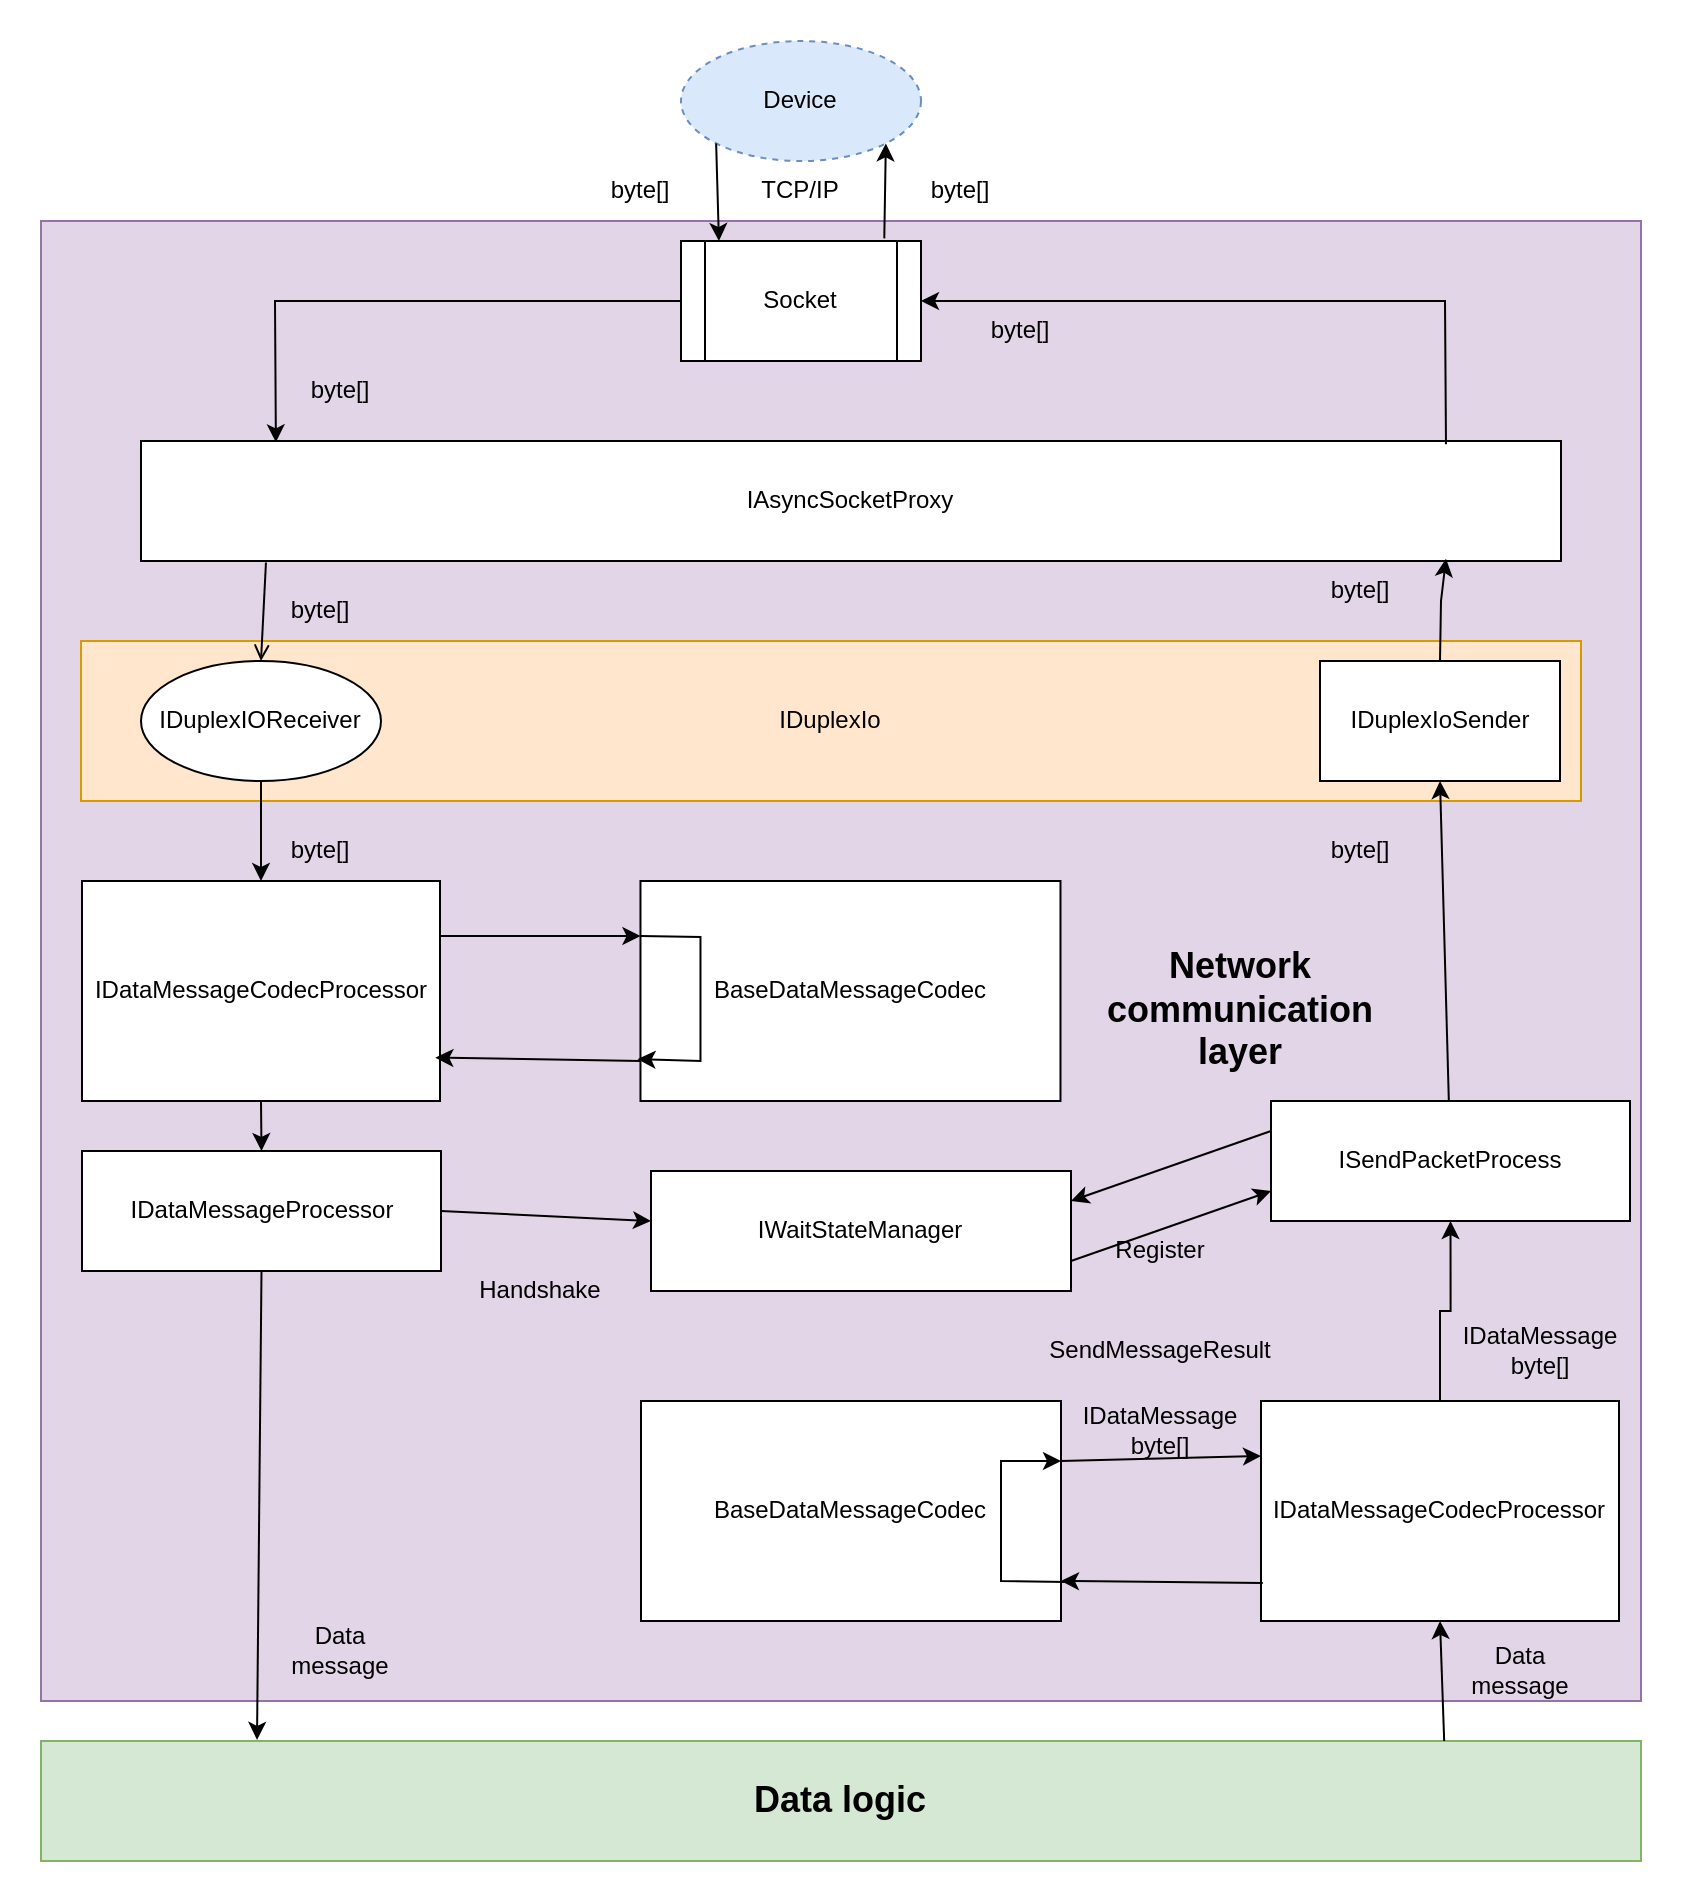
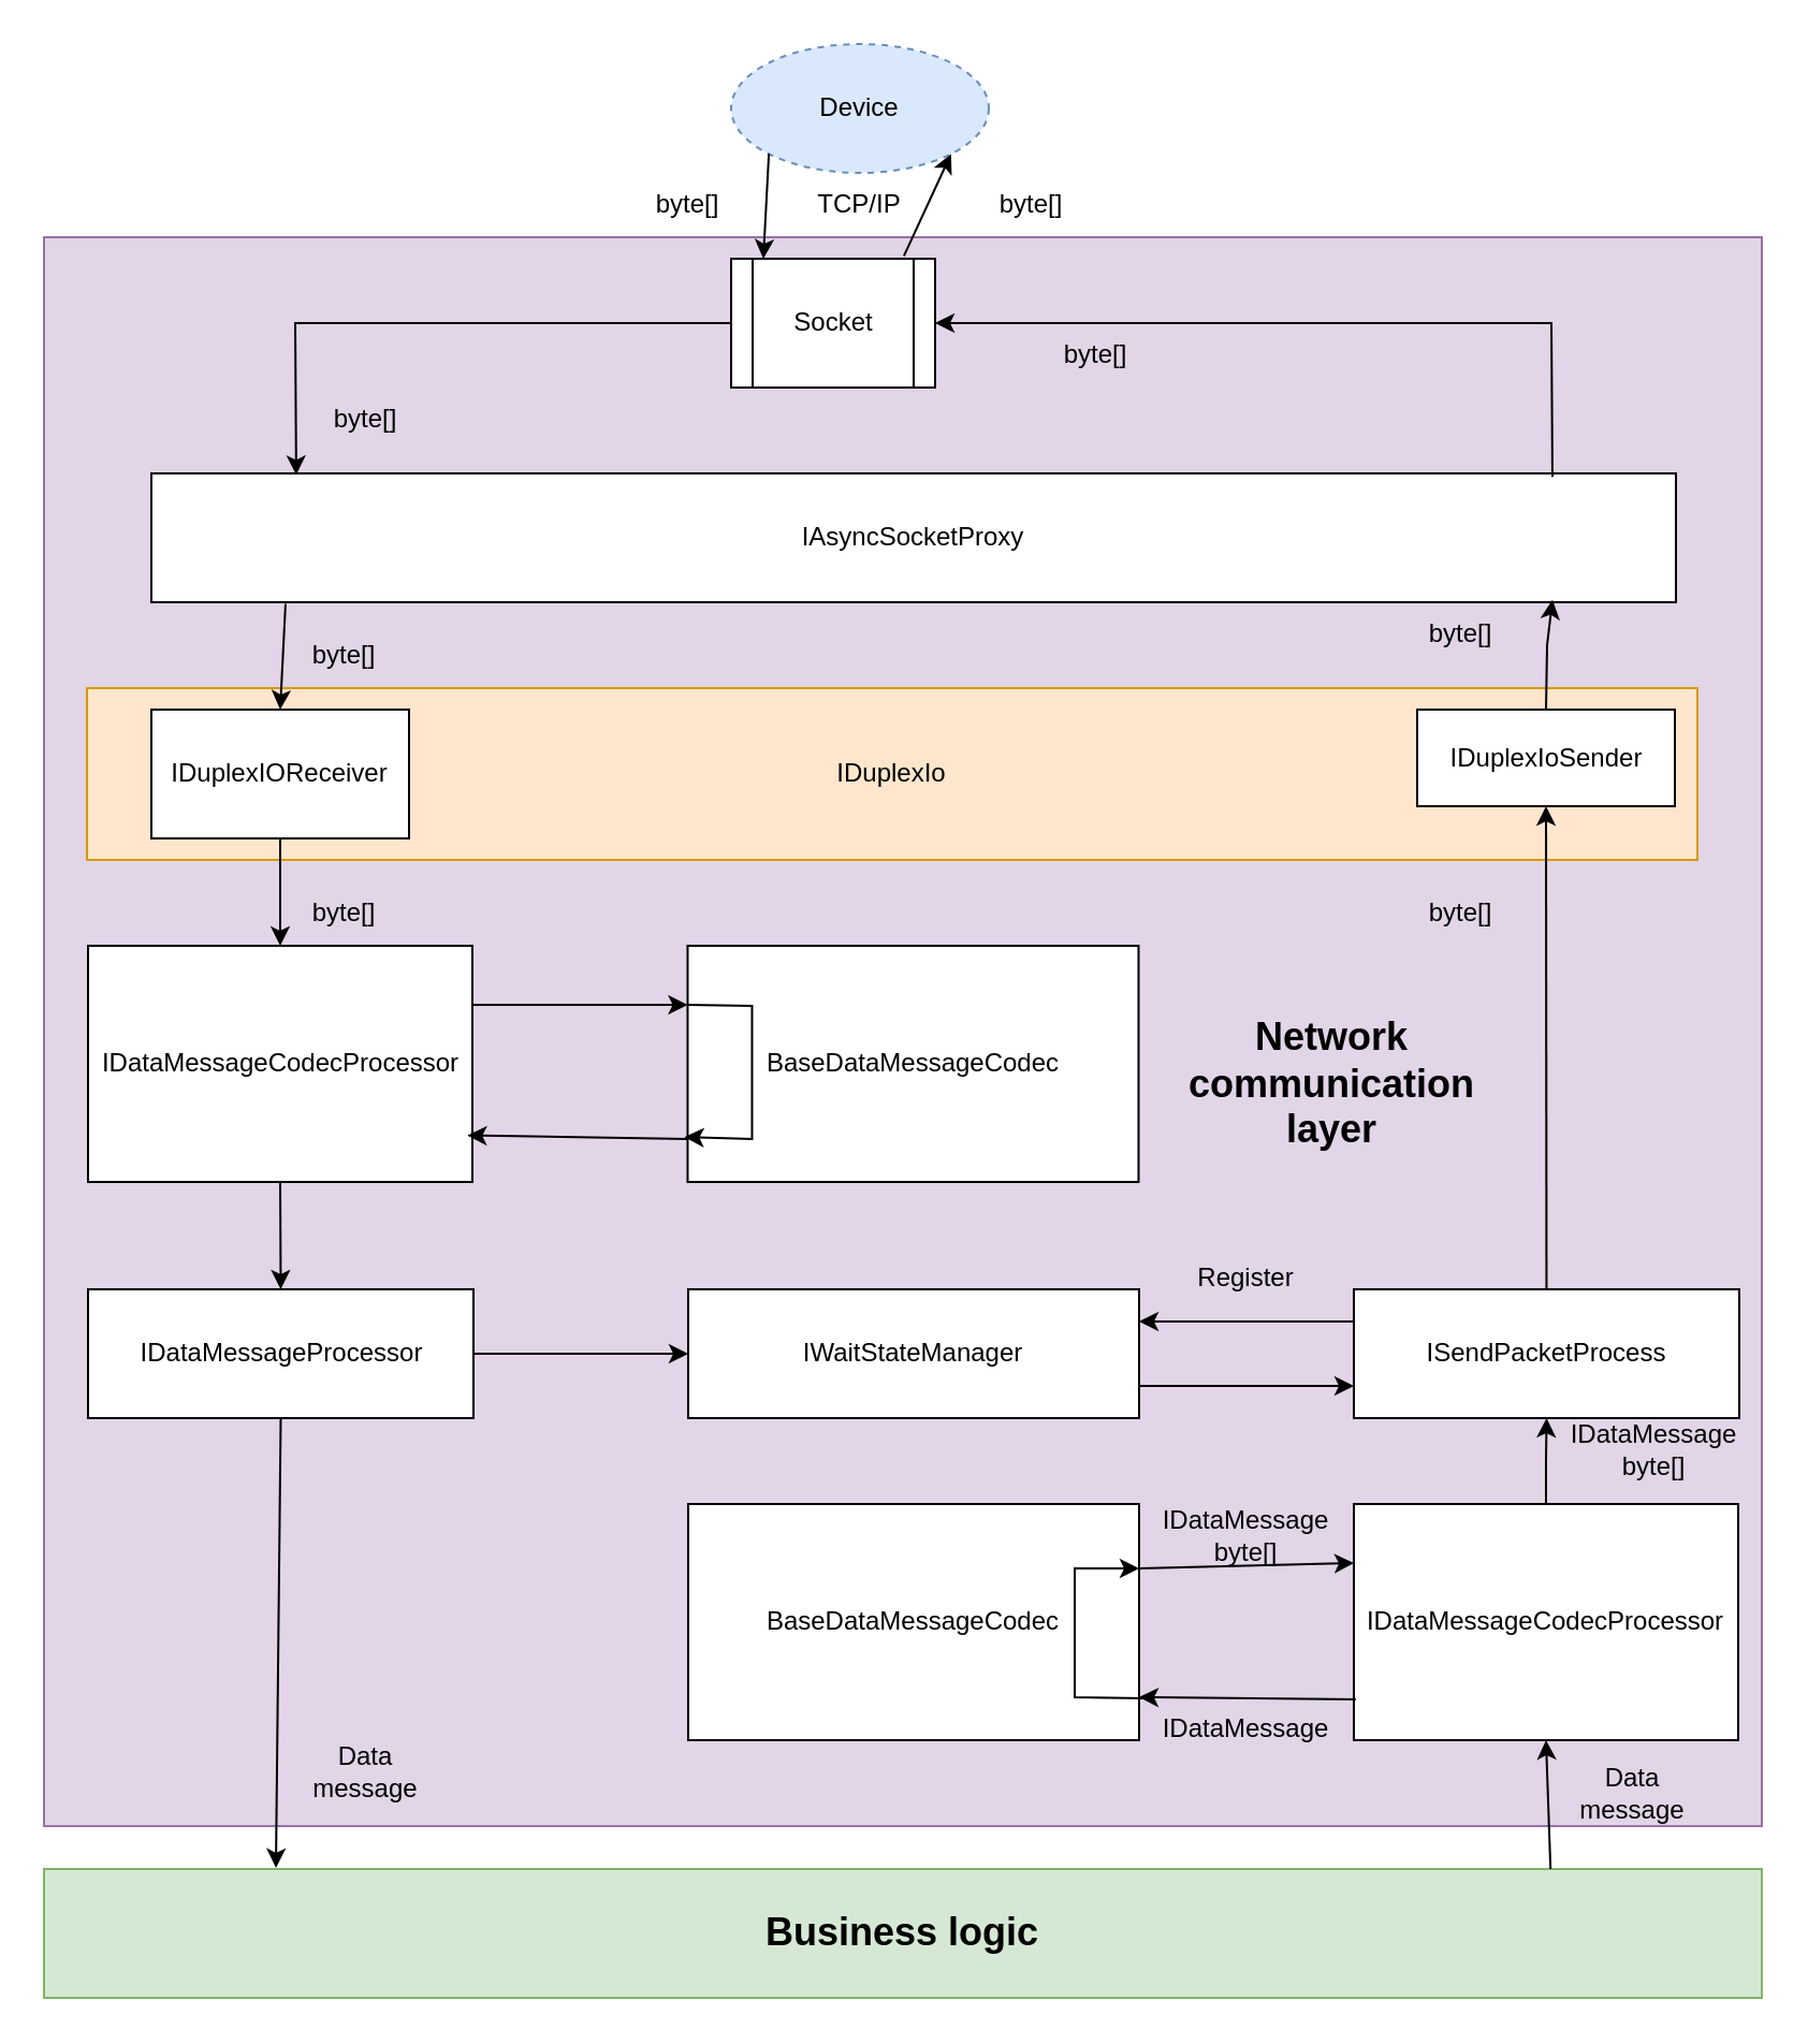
- <mxCell id="5" value="Socket" style="shape=process;whiteSpace=wrap;html=1;backgroundOutline=1;" vertex="1" parent="1"><mxGeometry x="340" y="120" width="120" height="60" as="geometry" /></mxCell>
+ <mxCell id="5" value="Socket" style="shape=process;whiteSpace=wrap;html=1;backgroundOutline=1;" vertex="1" parent="1"><mxGeometry x="340" y="120" width="95" height="60" as="geometry" /></mxCell>
- <mxCell id="8" value="" style="endArrow=open;html=1;rounded=0;entryX=0.5;entryY=0;entryDx=0;entryDy=0;exitX=0.088;exitY=1.012;exitDx=0;exitDy=0;exitPerimeter=0;" edge="1" parent="1" source="4" target="6"><mxGeometry width="50" height="50" relative="1" as="geometry"><mxPoint x="160" y="281" as="sourcePoint" /><mxPoint x="450" y="320" as="targetPoint" /></mxGeometry></mxCell>
+ <mxCell id="8" value="" style="endArrow=classic;html=1;rounded=0;entryX=0.5;entryY=0;entryDx=0;entryDy=0;exitX=0.088;exitY=1.012;exitDx=0;exitDy=0;exitPerimeter=0;" edge="1" parent="1" source="4" target="6"><mxGeometry width="50" height="50" relative="1" as="geometry"><mxPoint x="160" y="281" as="sourcePoint" /><mxPoint x="450" y="320" as="targetPoint" /></mxGeometry></mxCell>
- <mxCell id="6" value="IDuplexIOReceiver" style="ellipse;whiteSpace=wrap;html=1;" vertex="1" parent="1"><mxGeometry x="70" y="330" width="120" height="60" as="geometry" /></mxCell>
+ <mxCell id="6" value="IDuplexIOReceiver" style="rounded=0;whiteSpace=wrap;html=1;" vertex="1" parent="1"><mxGeometry x="70" y="330" width="120" height="60" as="geometry" /></mxCell>
- <mxCell id="7" value="IDuplexIoSender" style="rounded=0;whiteSpace=wrap;html=1;" vertex="1" parent="1"><mxGeometry x="659.5" y="330" width="120" height="60" as="geometry" /></mxCell>
+ <mxCell id="7" value="IDuplexIoSender" style="rounded=0;whiteSpace=wrap;html=1;" vertex="1" parent="1"><mxGeometry x="659.5" y="330" width="120" height="45" as="geometry" /></mxCell>
- <mxCell id="35" value="ISendPacketProcess" style="rounded=0;whiteSpace=wrap;html=1;" vertex="1" parent="1"><mxGeometry x="635" y="550" width="179.5" height="60" as="geometry" /></mxCell>
+ <mxCell id="35" value="ISendPacketProcess" style="rounded=0;whiteSpace=wrap;html=1;" vertex="1" parent="1"><mxGeometry x="630" y="600" width="179.5" height="60" as="geometry" /></mxCell>
- <mxCell id="29" value="IDataMessageProcessor" style="rounded=0;whiteSpace=wrap;html=1;" vertex="1" parent="1"><mxGeometry x="40.5" y="575" width="179.5" height="60" as="geometry" /></mxCell>
+ <mxCell id="29" value="IDataMessageProcessor" style="rounded=0;whiteSpace=wrap;html=1;" vertex="1" parent="1"><mxGeometry x="40.5" y="600" width="179.5" height="60" as="geometry" /></mxCell>
- <mxCell id="36" value="IWaitStateManager" style="rounded=0;whiteSpace=wrap;html=1;" vertex="1" parent="1"><mxGeometry x="325" y="585" width="210" height="60" as="geometry" /></mxCell>
+ <mxCell id="36" value="IWaitStateManager" style="rounded=0;whiteSpace=wrap;html=1;" vertex="1" parent="1"><mxGeometry x="320" y="600" width="210" height="60" as="geometry" /></mxCell>
- <mxCell id="39" value="Register" style="text;html=1;align=center;verticalAlign=middle;whiteSpace=wrap;rounded=0;" vertex="1" parent="1"><mxGeometry x="550" y="610" width="60" height="30" as="geometry" /></mxCell>
+ <mxCell id="39" value="Register" style="text;html=1;align=center;verticalAlign=middle;whiteSpace=wrap;rounded=0;" vertex="1" parent="1"><mxGeometry x="550" y="580" width="60" height="30" as="geometry" /></mxCell>
- <mxCell id="48" value="Handshake" style="text;html=1;align=center;verticalAlign=middle;whiteSpace=wrap;rounded=0;" vertex="1" parent="1"><mxGeometry x="240" y="630" width="60" height="30" as="geometry" /></mxCell>
- <mxCell id="41" value="SendMessageResult" style="text;html=1;align=center;verticalAlign=middle;whiteSpace=wrap;rounded=0;" vertex="1" parent="1"><mxGeometry x="550" y="660" width="60" height="30" as="geometry" /></mxCell>
+ <mxCell id="44" value="IDataMessage" style="text;html=1;align=center;verticalAlign=middle;whiteSpace=wrap;rounded=0;" vertex="1" parent="1"><mxGeometry x="550" y="790" width="60" height="30" as="geometry" /></mxCell>
- <mxCell id="52" value="Data logic" style="rounded=0;whiteSpace=wrap;html=1;fillColor=#d5e8d4;strokeColor=#82b366;fontSize=18;fontStyle=1" vertex="1" parent="1"><mxGeometry x="20" y="870" width="800" height="60" as="geometry" /></mxCell>
+ <mxCell id="52" value="Business logic" style="rounded=0;whiteSpace=wrap;html=1;fillColor=#d5e8d4;strokeColor=#82b366;fontSize=18;fontStyle=1" vertex="1" parent="1"><mxGeometry x="20" y="870" width="800" height="60" as="geometry" /></mxCell>
